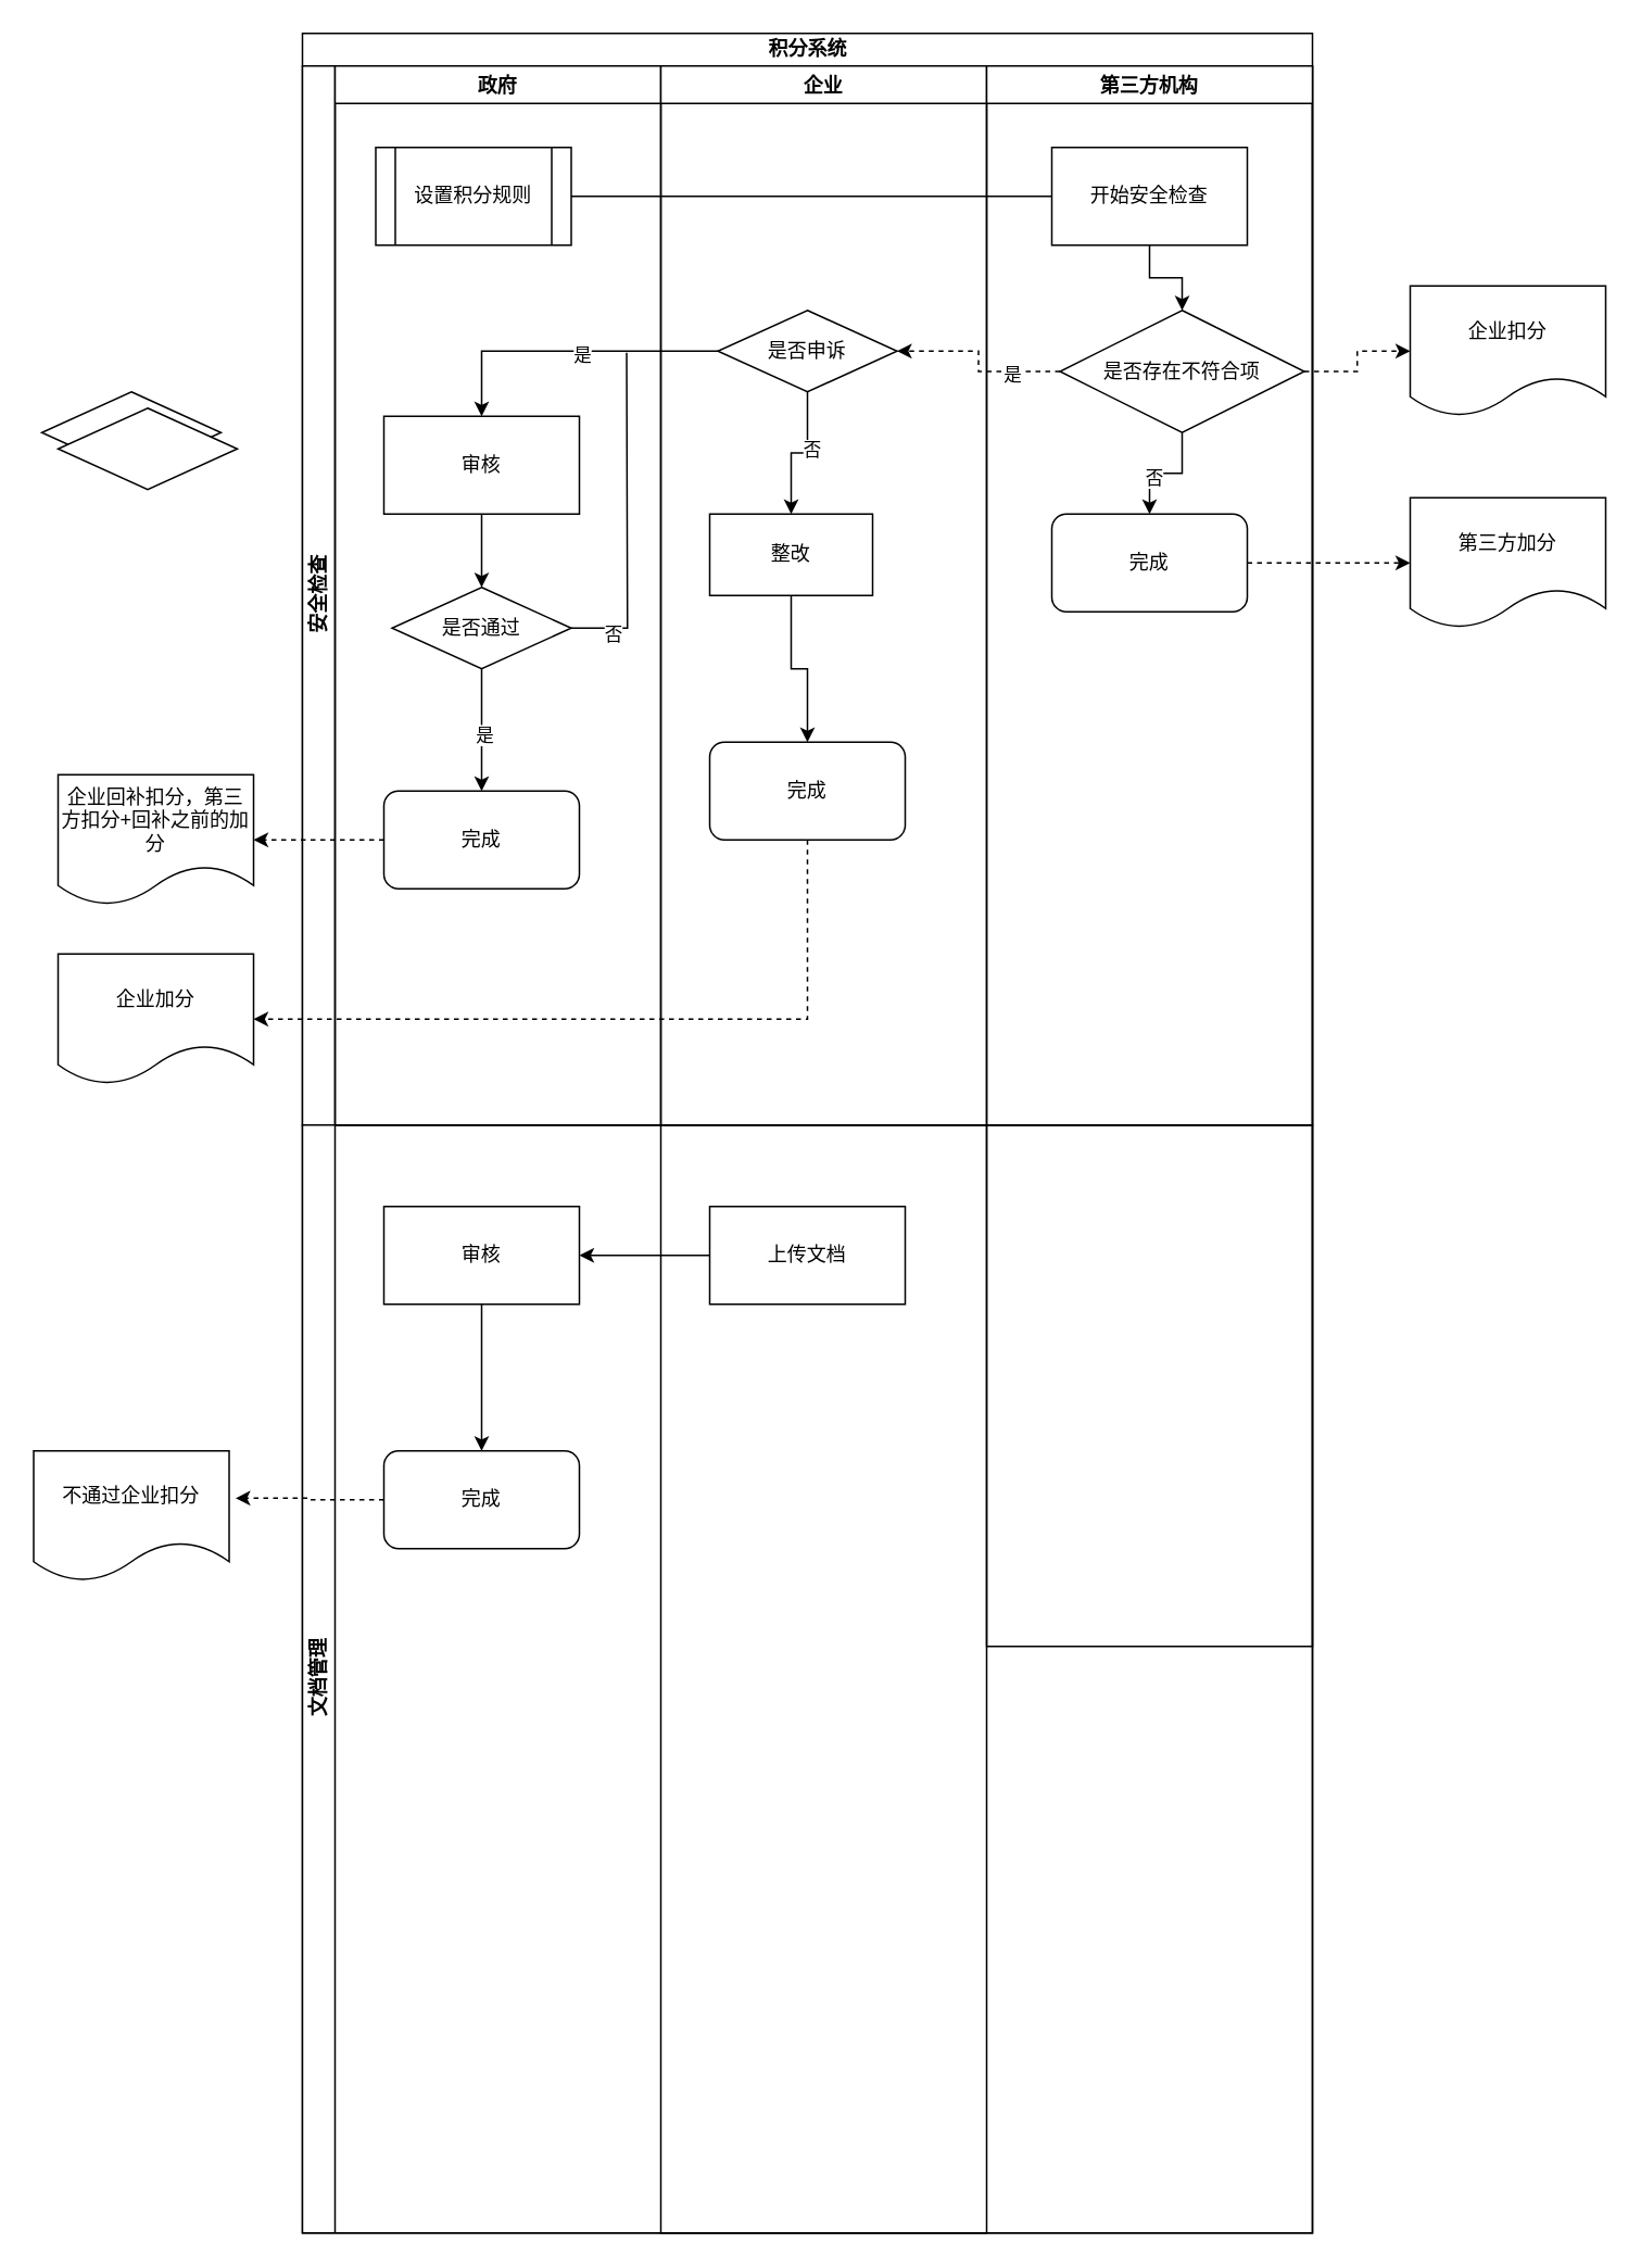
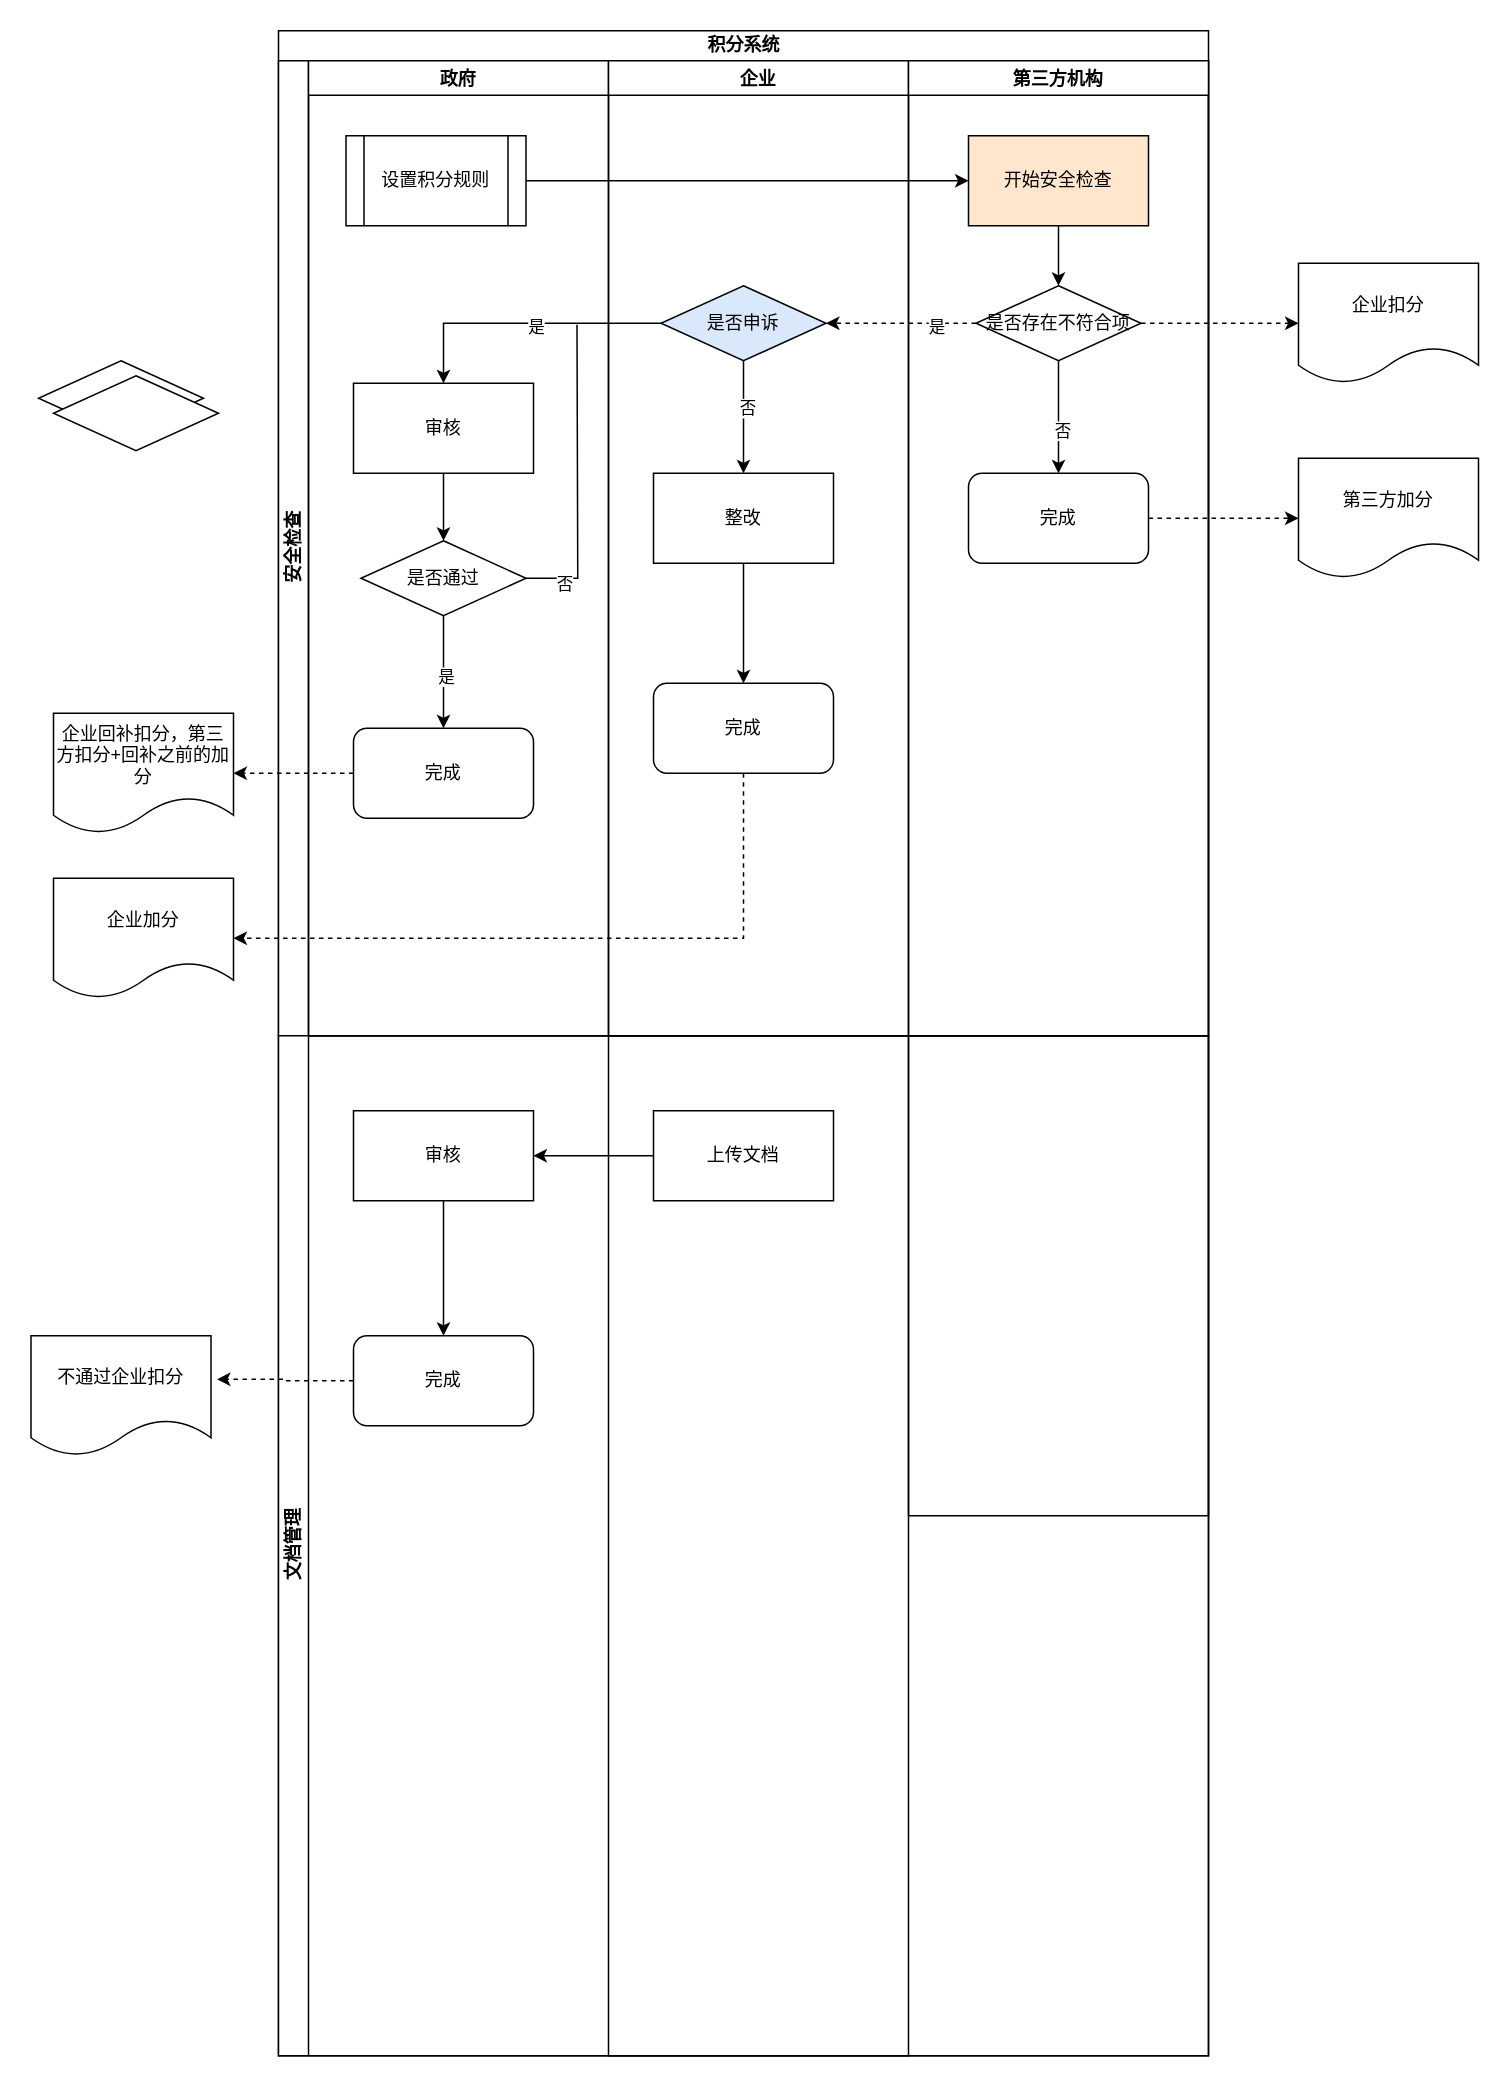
- <mxCell id="32" style="edgeStyle=orthogonalEdgeStyle;rounded=0;orthogonalLoop=1;jettySize=auto;html=1;entryX=0;entryY=0.5;entryDx=0;entryDy=0;endArrow=none;" edge="1" parent="3" source="13" target="26"><mxGeometry relative="1" as="geometry" /></mxCell>
+ <mxCell id="32" style="edgeStyle=orthogonalEdgeStyle;rounded=0;orthogonalLoop=1;jettySize=auto;html=1;entryX=0;entryY=0.5;entryDx=0;entryDy=0;" edge="1" parent="3" source="13" target="26"><mxGeometry relative="1" as="geometry" /></mxCell>
- <mxCell id="26" value="开始安全检查" style="whiteSpace=wrap;html=1;" vertex="1" parent="21"><mxGeometry x="40" y="50" width="120" height="60" as="geometry" /></mxCell>
+ <mxCell id="26" value="开始安全检查" style="whiteSpace=wrap;html=1;fillColor=#ffe6cc;" vertex="1" parent="21"><mxGeometry x="40" y="50" width="120" height="60" as="geometry" /></mxCell>
- <mxCell id="15" value="是否申诉" style="rhombus;whiteSpace=wrap;html=1;" vertex="1" parent="14"><mxGeometry x="35" y="150" width="110" height="50" as="geometry" /></mxCell>
+ <mxCell id="15" value="是否申诉" style="rhombus;whiteSpace=wrap;html=1;fillColor=#dae8fc;" vertex="1" parent="14"><mxGeometry x="35" y="150" width="110" height="50" as="geometry" /></mxCell>
- <mxCell id="24" value="是否存在不符合项" style="rhombus;whiteSpace=wrap;html=1;" vertex="1" parent="21"><mxGeometry x="45" y="150" width="150" height="75" as="geometry" /></mxCell>
+ <mxCell id="24" value="是否存在不符合项" style="rhombus;whiteSpace=wrap;html=1;" vertex="1" parent="21"><mxGeometry x="45" y="150" width="110" height="50" as="geometry" /></mxCell>
- <mxCell id="16" value="整改" style="whiteSpace=wrap;html=1;" vertex="1" parent="14"><mxGeometry x="30" y="275" width="100" height="50" as="geometry" /></mxCell>
+ <mxCell id="16" value="整改" style="whiteSpace=wrap;html=1;" vertex="1" parent="14"><mxGeometry x="30" y="275" width="120" height="60" as="geometry" /></mxCell>
